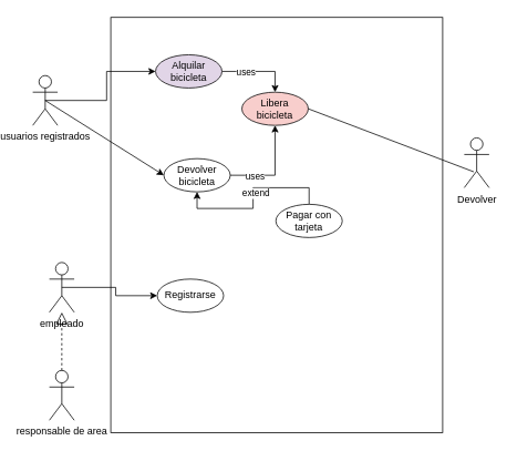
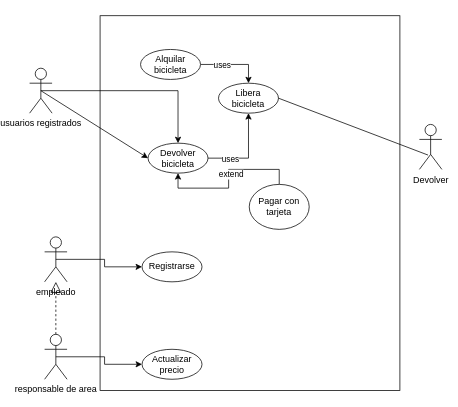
- <mxCell id="3" style="edgeStyle=orthogonalEdgeStyle;rounded=0;orthogonalLoop=1;jettySize=auto;html=1;exitX=0.5;exitY=0.5;exitDx=0;exitDy=0;exitPerimeter=0;entryX=0;entryY=0.5;entryDx=0;entryDy=0;" edge="1" parent="1" source="5" target="12"><mxGeometry relative="1" as="geometry" /></mxCell>
+ <mxCell id="3" style="edgeStyle=orthogonalEdgeStyle;rounded=0;orthogonalLoop=1;jettySize=auto;html=1;exitX=0.5;exitY=0.5;exitDx=0;exitDy=0;exitPerimeter=0;" edge="1" parent="1" source="5" target="18"><mxGeometry relative="1" as="geometry" /></mxCell>
- <mxCell id="12" value="Alquilar bicicleta" style="ellipse;whiteSpace=wrap;html=1;fillColor=#e1d5e7;" vertex="1" parent="1"><mxGeometry x="168" y="65" width="80" height="40" as="geometry" /></mxCell>
+ <mxCell id="12" value="Alquilar bicicleta" style="ellipse;whiteSpace=wrap;html=1;" vertex="1" parent="1"><mxGeometry x="168" y="65" width="80" height="40" as="geometry" /></mxCell>
- <mxCell id="14" value="Libera bicicleta" style="ellipse;whiteSpace=wrap;html=1;fillColor=#f8cecc;" vertex="1" parent="1"><mxGeometry x="272" y="110" width="80" height="40" as="geometry" /></mxCell>
+ <mxCell id="14" value="Libera bicicleta" style="ellipse;whiteSpace=wrap;html=1;" vertex="1" parent="1"><mxGeometry x="272" y="110" width="80" height="40" as="geometry" /></mxCell>
- <mxCell id="21" value="Pagar con tarjeta" style="ellipse;whiteSpace=wrap;html=1;" vertex="1" parent="1"><mxGeometry x="313" y="245" width="80" height="40" as="geometry" /></mxCell>
+ <mxCell id="21" value="Pagar con tarjeta" style="ellipse;whiteSpace=wrap;html=1;" vertex="1" parent="1"><mxGeometry x="313" y="245" width="80" height="60" as="geometry" /></mxCell>
+ <mxCell id="8" style="edgeStyle=orthogonalEdgeStyle;rounded=0;orthogonalLoop=1;jettySize=auto;html=1;exitX=0.5;exitY=0.5;exitDx=0;exitDy=0;exitPerimeter=0;entryX=0;entryY=0.5;entryDx=0;entryDy=0;" edge="1" parent="1" source="9" target="22"><mxGeometry relative="1" as="geometry" /></mxCell>
+ <mxCell id="22" value="Actualizar precio" style="ellipse;whiteSpace=wrap;html=1;" vertex="1" parent="1"><mxGeometry x="170" y="465" width="80" height="40" as="geometry" /></mxCell>
